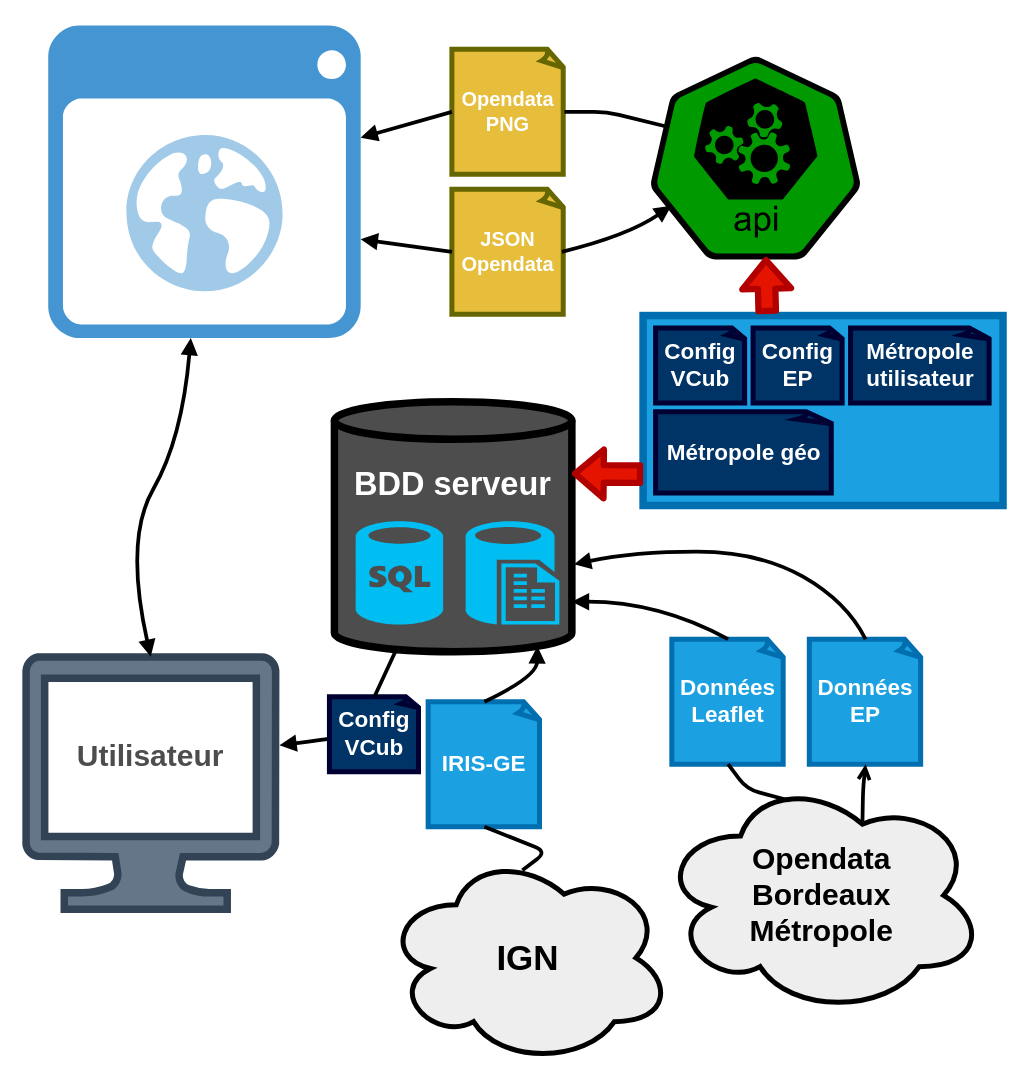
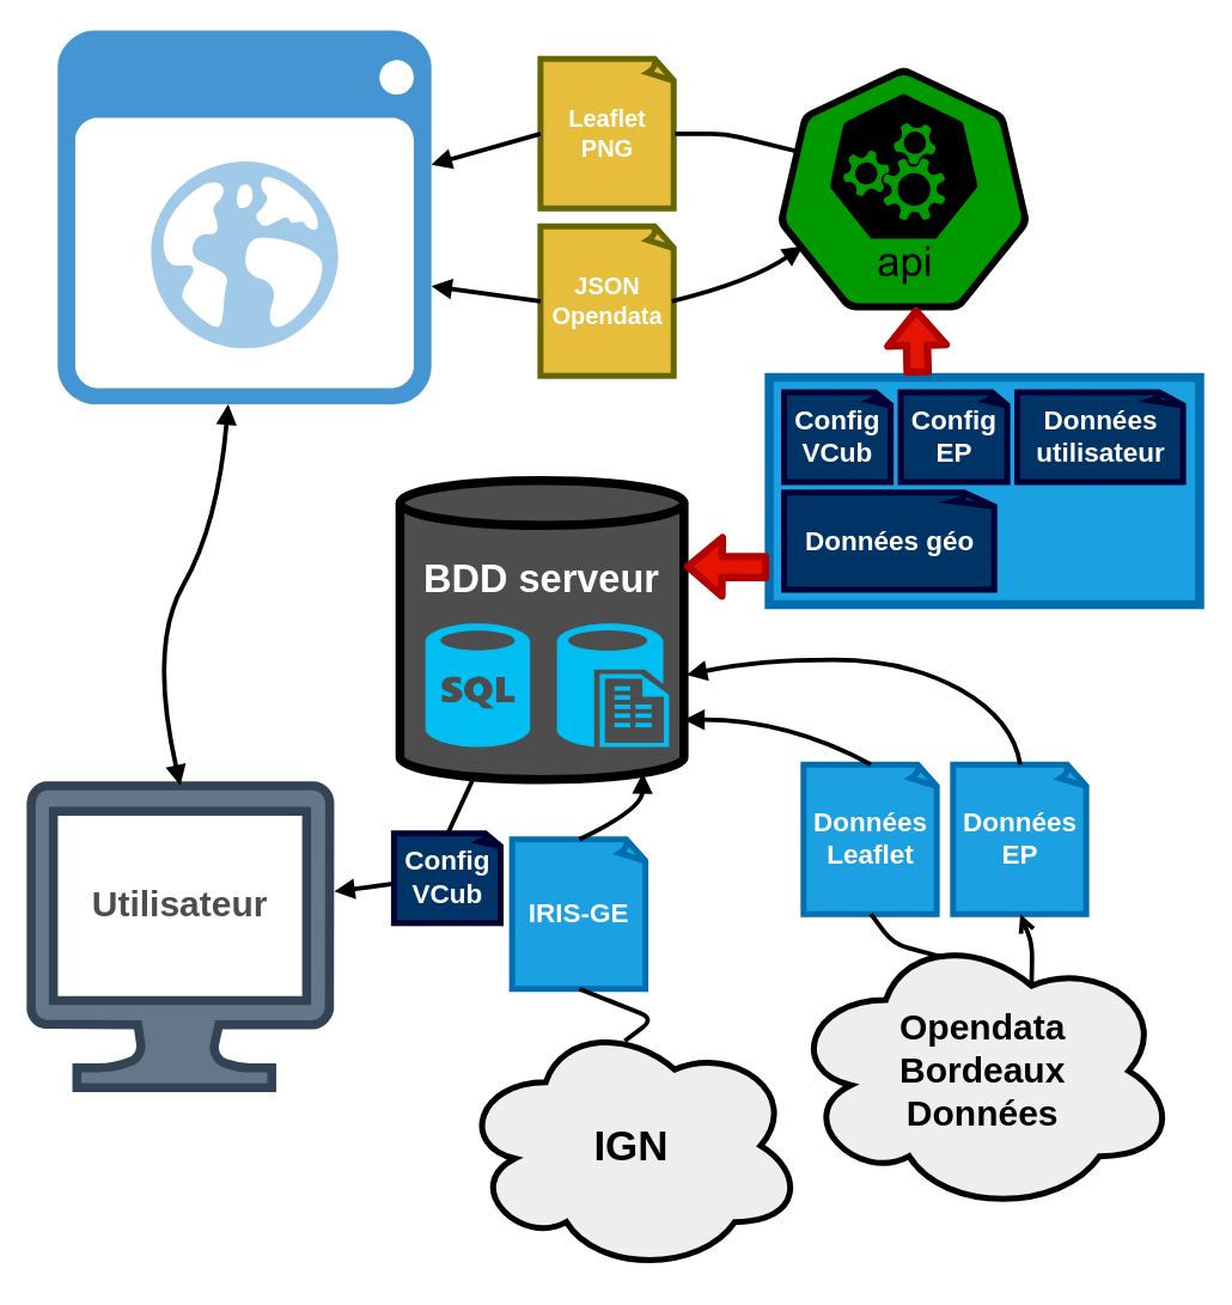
- <mxCell id="18" value="&lt;span style=&quot;font-size: 16px;&quot;&gt;&lt;b style=&quot;&quot;&gt;Opendata&lt;/b&gt;&lt;/span&gt;&lt;span style=&quot;font-size: 16px;&quot;&gt;&lt;b&gt;&lt;br&gt;PNG&lt;br&gt;&lt;/b&gt;&lt;/span&gt;" style="whiteSpace=wrap;html=1;shape=mxgraph.basic.document;strokeColor=#666600;strokeWidth=4;fontSize=13;fontColor=#ffffff;fillColor=#E6BE3C;" vertex="1" parent="1"><mxGeometry x="361" y="39" width="90" height="100" as="geometry" /></mxCell>
+ <mxCell id="18" value="&lt;span style=&quot;font-size: 16px;&quot;&gt;&lt;b style=&quot;&quot;&gt;Leaflet&lt;/b&gt;&lt;/span&gt;&lt;span style=&quot;font-size: 16px;&quot;&gt;&lt;b&gt;&lt;br&gt;PNG&lt;br&gt;&lt;/b&gt;&lt;/span&gt;" style="whiteSpace=wrap;html=1;shape=mxgraph.basic.document;strokeColor=#666600;strokeWidth=4;fontSize=13;fontColor=#ffffff;fillColor=#E6BE3C;" vertex="1" parent="1"><mxGeometry x="361" y="39" width="90" height="100" as="geometry" /></mxCell>
- <mxCell id="30" value="&lt;span style=&quot;font-size: 18px;&quot;&gt;&lt;b&gt;Métropole&lt;br&gt;utilisateur&lt;br&gt;&lt;/b&gt;&lt;/span&gt;" style="whiteSpace=wrap;html=1;shape=mxgraph.basic.document;strokeColor=#000033;strokeWidth=4;fontSize=13;fontColor=#ffffff;fillColor=#003366;" vertex="1" parent="25"><mxGeometry x="156" width="112" height="60" as="geometry" /></mxCell>
+ <mxCell id="30" value="&lt;span style=&quot;font-size: 18px;&quot;&gt;&lt;b&gt;Données&lt;br&gt;utilisateur&lt;br&gt;&lt;/b&gt;&lt;/span&gt;" style="whiteSpace=wrap;html=1;shape=mxgraph.basic.document;strokeColor=#000033;strokeWidth=4;fontSize=13;fontColor=#ffffff;fillColor=#003366;" vertex="1" parent="25"><mxGeometry x="156" width="112" height="60" as="geometry" /></mxCell>
- <mxCell id="29" value="&lt;span style=&quot;font-size: 18px;&quot;&gt;&lt;b&gt;Métropole géo&lt;br&gt;&lt;/b&gt;&lt;/span&gt;" style="whiteSpace=wrap;html=1;shape=mxgraph.basic.document;strokeColor=#000033;strokeWidth=4;fontSize=13;fontColor=#ffffff;fillColor=#003366;" vertex="1" parent="25"><mxGeometry y="67" width="142" height="65" as="geometry" /></mxCell>
+ <mxCell id="29" value="&lt;span style=&quot;font-size: 18px;&quot;&gt;&lt;b&gt;Données géo&lt;br&gt;&lt;/b&gt;&lt;/span&gt;" style="whiteSpace=wrap;html=1;shape=mxgraph.basic.document;strokeColor=#000033;strokeWidth=4;fontSize=13;fontColor=#ffffff;fillColor=#003366;" vertex="1" parent="25"><mxGeometry y="67" width="142" height="65" as="geometry" /></mxCell>
- <mxCell id="10" value="&lt;span style=&quot;font-size: 18px;&quot;&gt;&lt;b&gt;Données&lt;br&gt;EP&lt;/b&gt;&lt;/span&gt;" style="whiteSpace=wrap;html=1;shape=mxgraph.basic.document;strokeColor=#006EAF;strokeWidth=4;fontSize=13;fontColor=#ffffff;fillColor=#1ba1e2;" vertex="1" parent="1"><mxGeometry x="647" y="511" width="90" height="100" as="geometry" /></mxCell>
+ <mxCell id="10" value="&lt;span style=&quot;font-size: 18px;&quot;&gt;&lt;b&gt;Données&lt;br&gt;EP&lt;/b&gt;&lt;/span&gt;" style="whiteSpace=wrap;html=1;shape=mxgraph.basic.document;strokeColor=#006EAF;strokeWidth=4;fontSize=13;fontColor=#ffffff;fillColor=#1ba1e2;" vertex="1" parent="1"><mxGeometry x="637" y="511" width="90" height="100" as="geometry" /></mxCell>
- <mxCell id="4" value="&lt;font style=&quot;font-size: 24px;&quot;&gt;&lt;b&gt;Opendata&lt;br&gt;Bordeaux&lt;br&gt;Métropole&lt;/b&gt;&lt;/font&gt;" style="ellipse;shape=cloud;whiteSpace=wrap;html=1;align=center;fillColor=#eeeeee;strokeColor=#000000;fontColor=#000000;strokeWidth=4;" vertex="1" parent="1"><mxGeometry x="527" y="621" width="260" height="190" as="geometry" /></mxCell>
+ <mxCell id="4" value="&lt;font style=&quot;font-size: 24px;&quot;&gt;&lt;b&gt;Opendata&lt;br&gt;Bordeaux&lt;br&gt;Données&lt;/b&gt;&lt;/font&gt;" style="ellipse;shape=cloud;whiteSpace=wrap;html=1;align=center;fillColor=#eeeeee;strokeColor=#000000;fontColor=#000000;strokeWidth=4;" vertex="1" parent="1"><mxGeometry x="527" y="621" width="260" height="190" as="geometry" /></mxCell>
